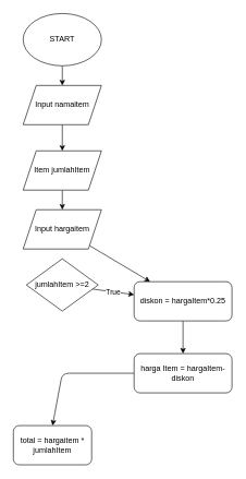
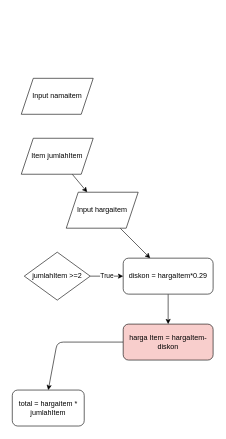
- <mxCell id="3" value="START" style="ellipse;whiteSpace=wrap;html=1;" vertex="1" parent="1"><mxGeometry x="35" y="20" width="120" height="80" as="geometry" /></mxCell>
- <mxCell id="2" value="" style="edgeStyle=none;html=1;" edge="1" parent="1" source="3" target="5"><mxGeometry relative="1" as="geometry" /></mxCell>
- <mxCell id="4" value="" style="edgeStyle=none;html=1;" edge="1" parent="1" source="5" target="7"><mxGeometry relative="1" as="geometry" /></mxCell>
- <mxCell id="9" value="Input hargaitem" style="shape=parallelogram;perimeter=parallelogramPerimeter;whiteSpace=wrap;html=1;fixedSize=1;" vertex="1" parent="1"><mxGeometry x="35" y="320" width="120" height="60" as="geometry" /></mxCell>
+ <mxCell id="9" value="Input hargaitem" style="shape=parallelogram;perimeter=parallelogramPerimeter;whiteSpace=wrap;html=1;fixedSize=1;" vertex="1" parent="1"><mxGeometry x="110" y="320" width="120" height="60" as="geometry" /></mxCell>
- <mxCell id="11" value="jumlahItem &amp;gt;=2" style="rhombus;whiteSpace=wrap;html=1;" vertex="1" parent="1"><mxGeometry x="40" y="395" width="110" height="80" as="geometry" /></mxCell>
+ <mxCell id="11" value="jumlahItem &amp;gt;=2" style="rhombus;whiteSpace=wrap;html=1;" vertex="1" parent="1"><mxGeometry x="40" y="420" width="110" height="80" as="geometry" /></mxCell>
- <mxCell id="13" value="diskon = hargaItem*0.25" style="rounded=1;whiteSpace=wrap;html=1;" vertex="1" parent="1"><mxGeometry x="205" y="430" width="150" height="60" as="geometry" /></mxCell>
+ <mxCell id="13" value="diskon = hargaItem*0.29" style="rounded=1;whiteSpace=wrap;html=1;" vertex="1" parent="1"><mxGeometry x="205" y="430" width="150" height="60" as="geometry" /></mxCell>
- <mxCell id="15" value="harga Item = hargaItem-diskon" style="rounded=1;whiteSpace=wrap;html=1;" vertex="1" parent="1"><mxGeometry x="205" y="540" width="150" height="60" as="geometry" /></mxCell>
+ <mxCell id="15" value="harga Item = hargaItem-diskon" style="rounded=1;whiteSpace=wrap;html=1;fillColor=#f8cecc;" vertex="1" parent="1"><mxGeometry x="205" y="540" width="150" height="60" as="geometry" /></mxCell>
